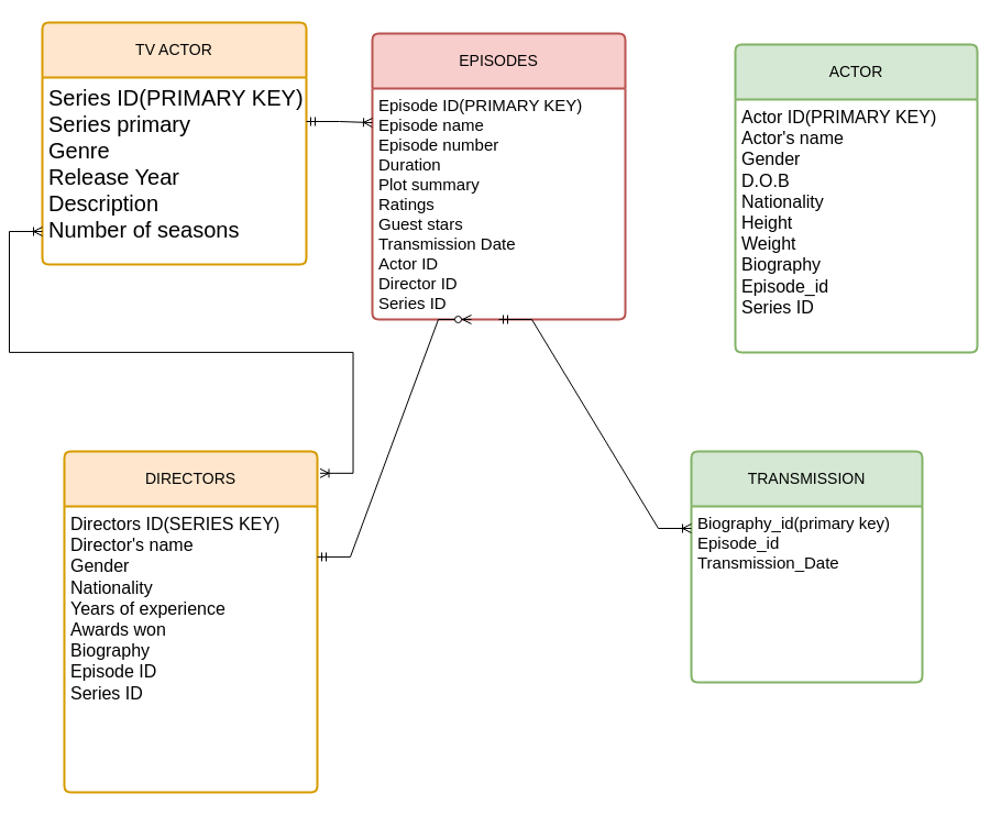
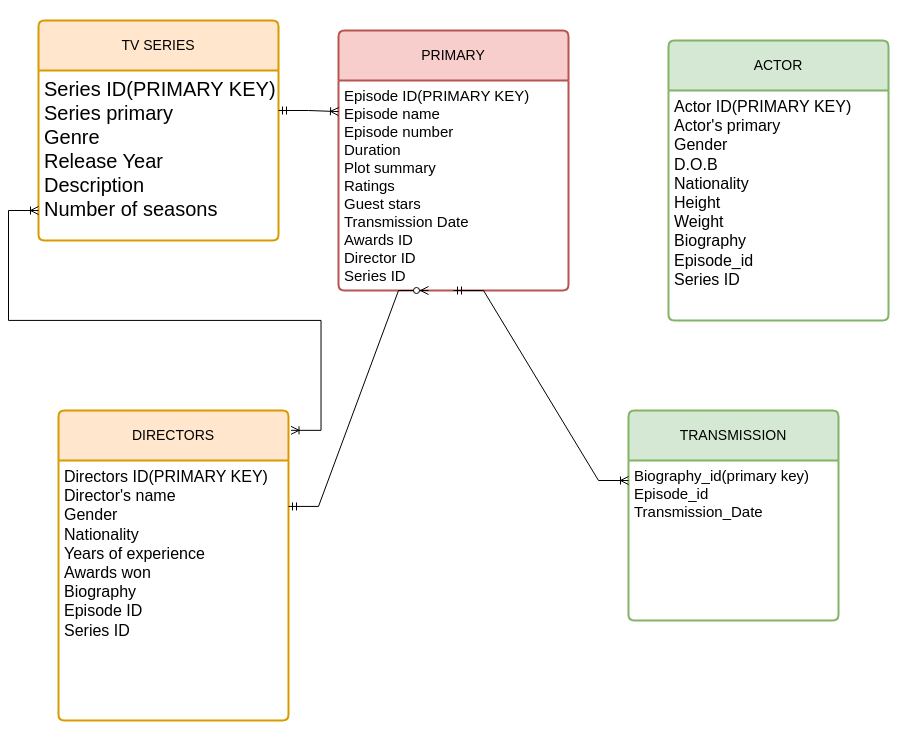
- <mxCell id="2" value="TV ACTOR" style="swimlane;childLayout=stackLayout;horizontal=1;startSize=50;horizontalStack=0;rounded=1;fontSize=14;fontStyle=0;strokeWidth=2;resizeParent=0;resizeLast=1;shadow=0;dashed=0;align=center;arcSize=4;whiteSpace=wrap;html=1;fillColor=#ffe6cc;strokeColor=#d79b00;" parent="1" vertex="1"><mxGeometry x="20" y="20" width="240" height="220" as="geometry" /></mxCell>
+ <mxCell id="2" value="TV SERIES" style="swimlane;childLayout=stackLayout;horizontal=1;startSize=50;horizontalStack=0;rounded=1;fontSize=14;fontStyle=0;strokeWidth=2;resizeParent=0;resizeLast=1;shadow=0;dashed=0;align=center;arcSize=4;whiteSpace=wrap;html=1;fillColor=#ffe6cc;strokeColor=#d79b00;" parent="1" vertex="1"><mxGeometry x="20" y="20" width="240" height="220" as="geometry" /></mxCell>
- <mxCell id="4" value="EPISODES" style="swimlane;childLayout=stackLayout;horizontal=1;startSize=50;horizontalStack=0;rounded=1;fontSize=14;fontStyle=0;strokeWidth=2;resizeParent=0;resizeLast=1;shadow=0;dashed=0;align=center;arcSize=4;whiteSpace=wrap;html=1;fillColor=#f8cecc;strokeColor=#b85450;" parent="1" vertex="1"><mxGeometry x="320" y="30" width="230" height="260" as="geometry" /></mxCell>
+ <mxCell id="4" value="PRIMARY" style="swimlane;childLayout=stackLayout;horizontal=1;startSize=50;horizontalStack=0;rounded=1;fontSize=14;fontStyle=0;strokeWidth=2;resizeParent=0;resizeLast=1;shadow=0;dashed=0;align=center;arcSize=4;whiteSpace=wrap;html=1;fillColor=#f8cecc;strokeColor=#b85450;" parent="1" vertex="1"><mxGeometry x="320" y="30" width="230" height="260" as="geometry" /></mxCell>
- <mxCell id="5" value="&lt;font style=&quot;font-size: 15px;&quot;&gt;Episode ID(PRIMARY KEY)&lt;br&gt;Episode name&lt;br&gt;Episode number&lt;br&gt;Duration&lt;br&gt;Plot summary&lt;br&gt;Ratings&lt;br&gt;Guest stars&lt;br&gt;Transmission Date&lt;br&gt;Actor ID&lt;br&gt;Director ID&lt;br&gt;Series ID&lt;/font&gt;" style="align=left;strokeColor=none;fillColor=none;spacingLeft=4;fontSize=12;verticalAlign=top;resizable=0;rotatable=0;part=1;html=1;" parent="4" vertex="1"><mxGeometry y="50" width="230" height="210" as="geometry" /></mxCell>
+ <mxCell id="5" value="&lt;font style=&quot;font-size: 15px;&quot;&gt;Episode ID(PRIMARY KEY)&lt;br&gt;Episode name&lt;br&gt;Episode number&lt;br&gt;Duration&lt;br&gt;Plot summary&lt;br&gt;Ratings&lt;br&gt;Guest stars&lt;br&gt;Transmission Date&lt;br&gt;Awards ID&lt;br&gt;Director ID&lt;br&gt;Series ID&lt;/font&gt;" style="align=left;strokeColor=none;fillColor=none;spacingLeft=4;fontSize=12;verticalAlign=top;resizable=0;rotatable=0;part=1;html=1;" parent="4" vertex="1"><mxGeometry y="50" width="230" height="210" as="geometry" /></mxCell>
- <mxCell id="10" value="&lt;font style=&quot;font-size: 16px;&quot;&gt;Actor ID(PRIMARY KEY)&lt;br&gt;Actor's name&lt;br&gt;Gender&lt;br&gt;D.O.B&lt;br&gt;Nationality&lt;br&gt;Height&lt;br&gt;Weight&lt;br&gt;Biography&lt;/font&gt;&lt;div style=&quot;font-size: 16px;&quot;&gt;&lt;font style=&quot;font-size: 16px;&quot;&gt;Episode_id&lt;br&gt;Series ID&lt;/font&gt;&lt;/div&gt;" style="align=left;strokeColor=none;fillColor=none;spacingLeft=4;fontSize=12;verticalAlign=top;resizable=0;rotatable=0;part=1;html=1;" parent="9" vertex="1"><mxGeometry y="50" width="220" height="230" as="geometry" /></mxCell>
+ <mxCell id="10" value="&lt;font style=&quot;font-size: 16px;&quot;&gt;Actor ID(PRIMARY KEY)&lt;br&gt;Actor's primary&lt;br&gt;Gender&lt;br&gt;D.O.B&lt;br&gt;Nationality&lt;br&gt;Height&lt;br&gt;Weight&lt;br&gt;Biography&lt;/font&gt;&lt;div style=&quot;font-size: 16px;&quot;&gt;&lt;font style=&quot;font-size: 16px;&quot;&gt;Episode_id&lt;br&gt;Series ID&lt;/font&gt;&lt;/div&gt;" style="align=left;strokeColor=none;fillColor=none;spacingLeft=4;fontSize=12;verticalAlign=top;resizable=0;rotatable=0;part=1;html=1;" parent="9" vertex="1"><mxGeometry y="50" width="220" height="230" as="geometry" /></mxCell>
- <mxCell id="7" value="&lt;font style=&quot;font-size: 16px;&quot;&gt;Directors ID(SERIES KEY)&lt;br&gt;Director's name&lt;br&gt;Gender&lt;br&gt;Nationality&lt;br&gt;Years of experience&lt;br&gt;Awards won&lt;br&gt;Biography&lt;br&gt;Episode ID&lt;br&gt;Series ID&lt;/font&gt;" style="align=left;strokeColor=none;fillColor=none;spacingLeft=4;fontSize=12;verticalAlign=top;resizable=0;rotatable=0;part=1;html=1;" parent="6" vertex="1"><mxGeometry y="50" width="230" height="260" as="geometry" /></mxCell>
+ <mxCell id="7" value="&lt;font style=&quot;font-size: 16px;&quot;&gt;Directors ID(PRIMARY KEY)&lt;br&gt;Director's name&lt;br&gt;Gender&lt;br&gt;Nationality&lt;br&gt;Years of experience&lt;br&gt;Awards won&lt;br&gt;Biography&lt;br&gt;Episode ID&lt;br&gt;Series ID&lt;/font&gt;" style="align=left;strokeColor=none;fillColor=none;spacingLeft=4;fontSize=12;verticalAlign=top;resizable=0;rotatable=0;part=1;html=1;" parent="6" vertex="1"><mxGeometry y="50" width="230" height="260" as="geometry" /></mxCell>
